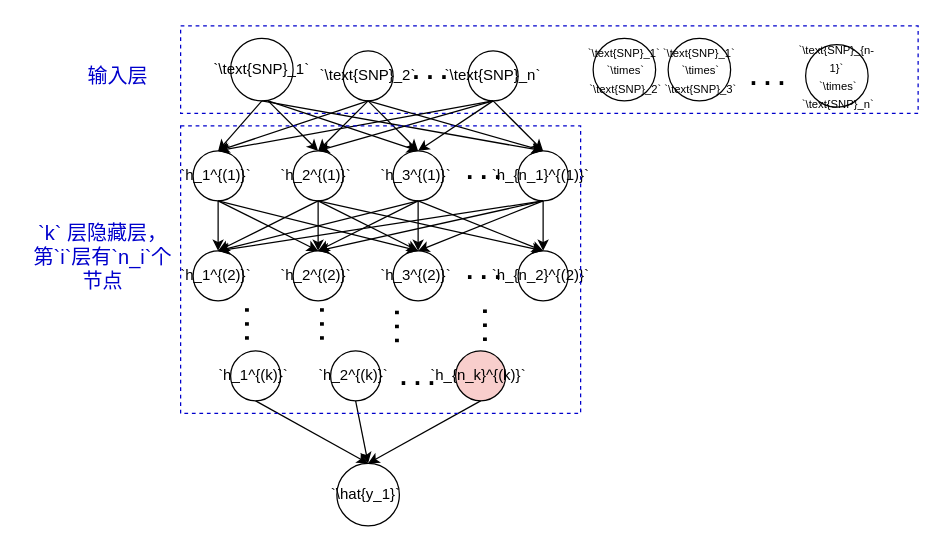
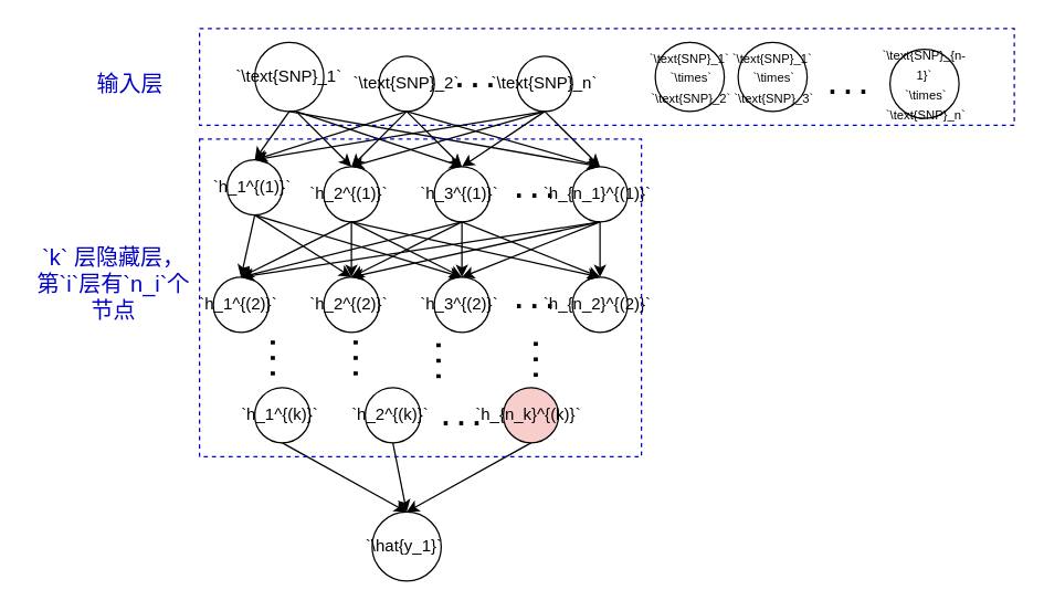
- <mxCell id="8" value="`h_1^{(1)}`&amp;nbsp;" style="ellipse;whiteSpace=wrap;html=1;aspect=fixed;" vertex="1" parent="1"><mxGeometry x="154" y="120" width="40" height="40" as="geometry" /></mxCell>
+ <mxCell id="8" value="`h_1^{(1)}`&amp;nbsp;" style="ellipse;whiteSpace=wrap;html=1;aspect=fixed;" vertex="1" parent="1"><mxGeometry x="164" y="115" width="40" height="40" as="geometry" /></mxCell>
